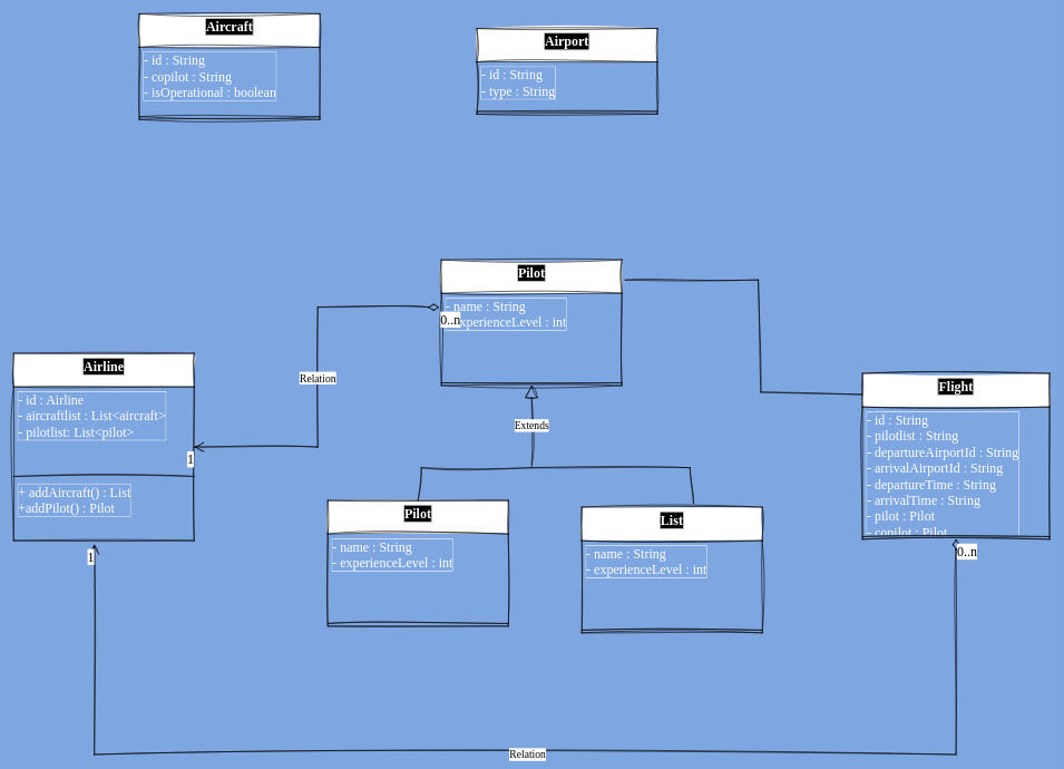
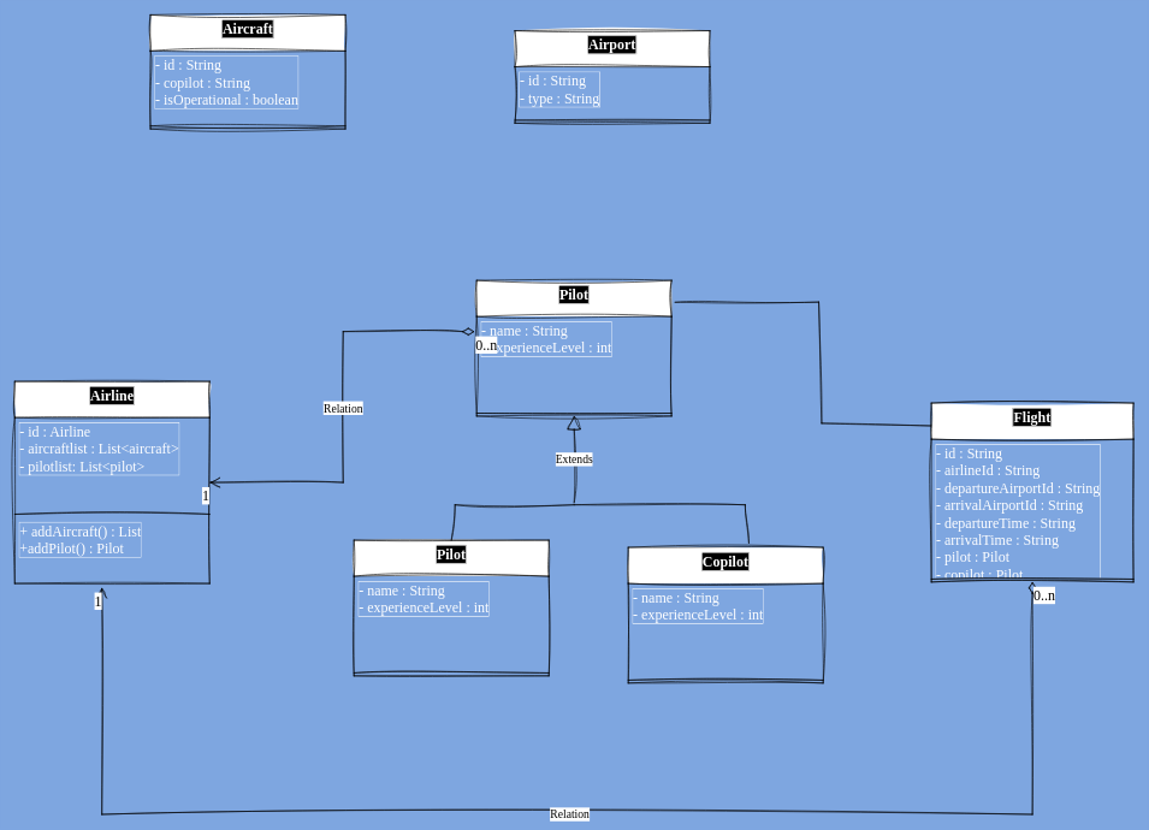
- <mxCell id="13" value="- id : String&lt;br&gt;- pilotlist : String&lt;br&gt;- departureAirportId : String&lt;br&gt;- arrivalAirportId : String&lt;br&gt;- departureTime : String&lt;br&gt;- arrivalTime : String&lt;br&gt;- pilot : Pilot&lt;br&gt;- copilot : Pilot" style="text;strokeColor=none;fillColor=none;align=left;verticalAlign=top;spacingLeft=4;spacingRight=4;overflow=hidden;rotatable=0;points=[[0,0.5],[1,0.5]];portConstraint=eastwest;whiteSpace=wrap;html=1;fontSize=20;fontFamily=Architects Daughter;fontColor=#FFFFFF;labelBackgroundColor=none;labelBorderColor=#FFFFFF;" vertex="1" parent="12"><mxGeometry y="50" width="280" height="190" as="geometry" /></mxCell>
+ <mxCell id="13" value="- id : String&lt;br&gt;- airlineId : String&lt;br&gt;- departureAirportId : String&lt;br&gt;- arrivalAirportId : String&lt;br&gt;- departureTime : String&lt;br&gt;- arrivalTime : String&lt;br&gt;- pilot : Pilot&lt;br&gt;- copilot : Pilot" style="text;strokeColor=none;fillColor=none;align=left;verticalAlign=top;spacingLeft=4;spacingRight=4;overflow=hidden;rotatable=0;points=[[0,0.5],[1,0.5]];portConstraint=eastwest;whiteSpace=wrap;html=1;fontSize=20;fontFamily=Architects Daughter;fontColor=#FFFFFF;labelBackgroundColor=none;labelBorderColor=#FFFFFF;" vertex="1" parent="12"><mxGeometry y="50" width="280" height="190" as="geometry" /></mxCell>
- <mxCell id="21" value="List" style="swimlane;fontStyle=1;align=center;verticalAlign=top;childLayout=stackLayout;horizontal=1;startSize=50;horizontalStack=0;resizeParent=1;resizeParentMax=0;resizeLast=0;collapsible=1;marginBottom=0;whiteSpace=wrap;html=1;sketch=1;hachureGap=4;jiggle=2;curveFitting=1;fontFamily=Architects Daughter;fontSource=https%3A%2F%2Ffonts.googleapis.com%2Fcss%3Ffamily%3DArchitects%2BDaughter;fontSize=20;labelBackgroundColor=#000000;labelBorderColor=#FFFFFF;fontColor=#FFFFFF;" vertex="1" parent="1"><mxGeometry x="870" y="758" width="270" height="188" as="geometry" /></mxCell>
+ <mxCell id="21" value="Copilot" style="swimlane;fontStyle=1;align=center;verticalAlign=top;childLayout=stackLayout;horizontal=1;startSize=50;horizontalStack=0;resizeParent=1;resizeParentMax=0;resizeLast=0;collapsible=1;marginBottom=0;whiteSpace=wrap;html=1;sketch=1;hachureGap=4;jiggle=2;curveFitting=1;fontFamily=Architects Daughter;fontSource=https%3A%2F%2Ffonts.googleapis.com%2Fcss%3Ffamily%3DArchitects%2BDaughter;fontSize=20;labelBackgroundColor=#000000;labelBorderColor=#FFFFFF;fontColor=#FFFFFF;" vertex="1" parent="1"><mxGeometry x="870" y="758" width="270" height="188" as="geometry" /></mxCell>
